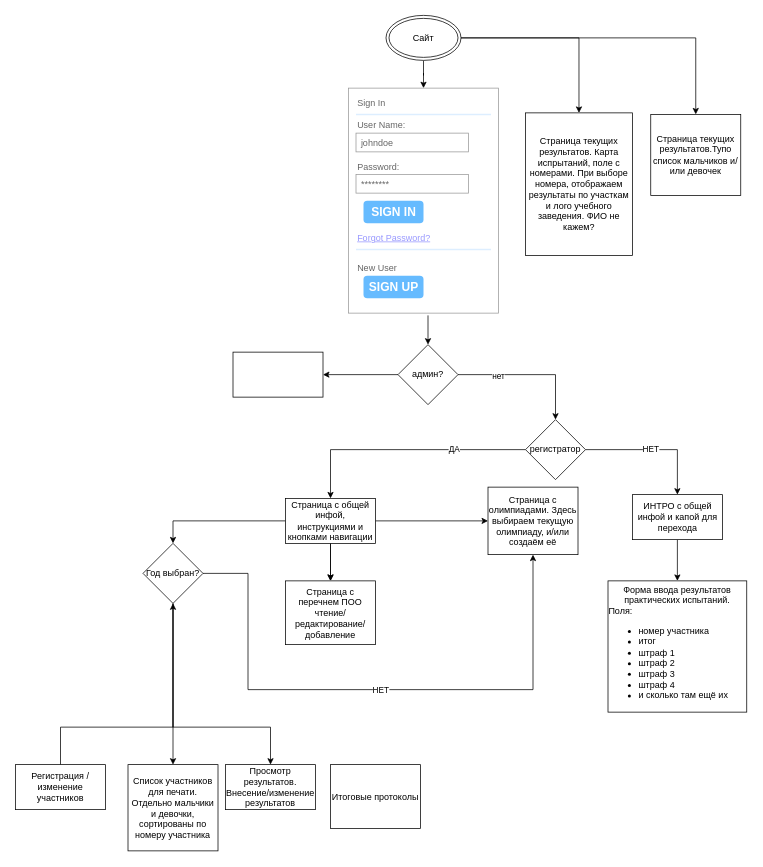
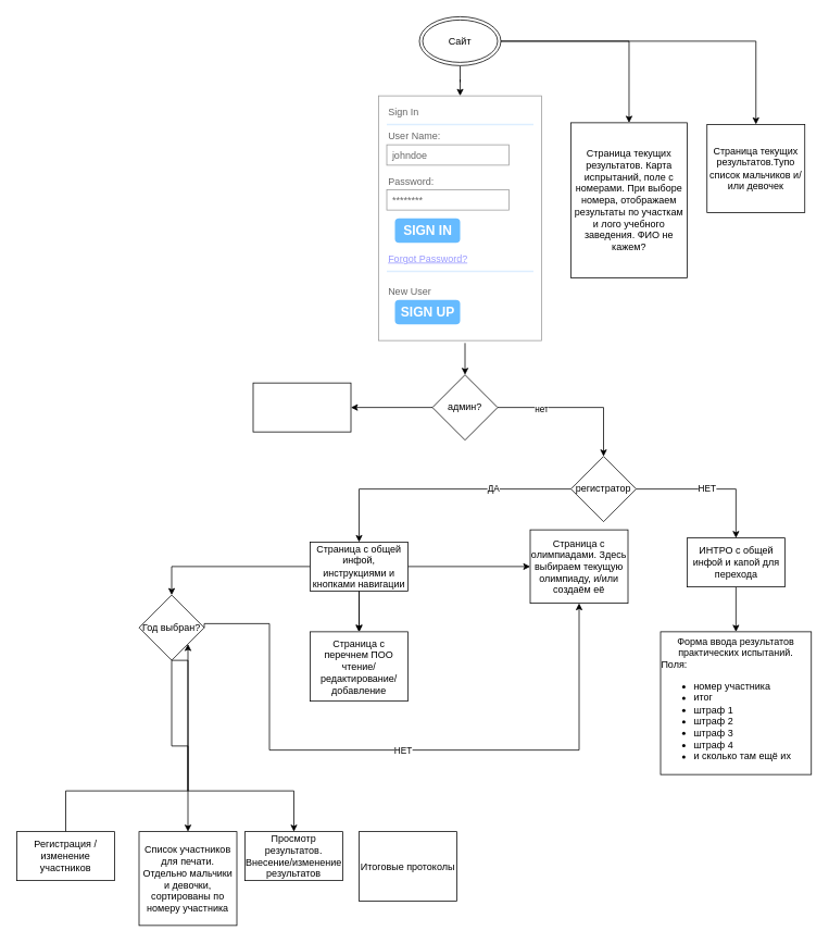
- <mxCell id="47" value="Год выбран?" style="rhombus;whiteSpace=wrap;html=1;" vertex="1" parent="1"><mxGeometry x="190" y="724" width="80" height="80" as="geometry" /></mxCell>
+ <mxCell id="47" value="Год выбран?" style="rhombus;whiteSpace=wrap;html=1;" vertex="1" parent="1"><mxGeometry x="170" y="729" width="80" height="80" as="geometry" /></mxCell>
